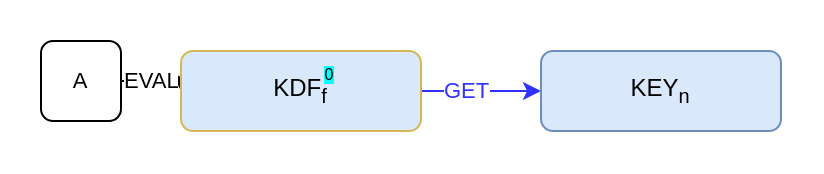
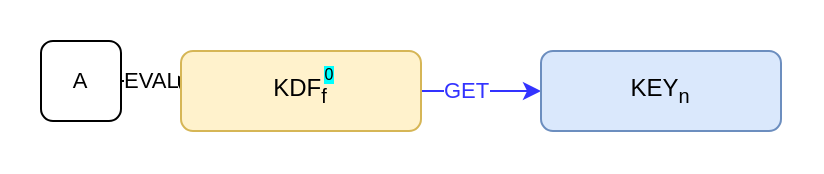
- <mxCell id="5" value="KDF&lt;sub&gt;f&lt;/sub&gt;" style="rounded=1;whiteSpace=wrap;html=1;fillColor=#dae8fc;strokeColor=#d6b656;" parent="1" vertex="1"><mxGeometry x="90" y="25" width="120" height="40" as="geometry" /></mxCell>
+ <mxCell id="5" value="KDF&lt;sub&gt;f&lt;/sub&gt;" style="rounded=1;whiteSpace=wrap;html=1;fillColor=#fff2cc;strokeColor=#d6b656;" parent="1" vertex="1"><mxGeometry x="90" y="25" width="120" height="40" as="geometry" /></mxCell>
